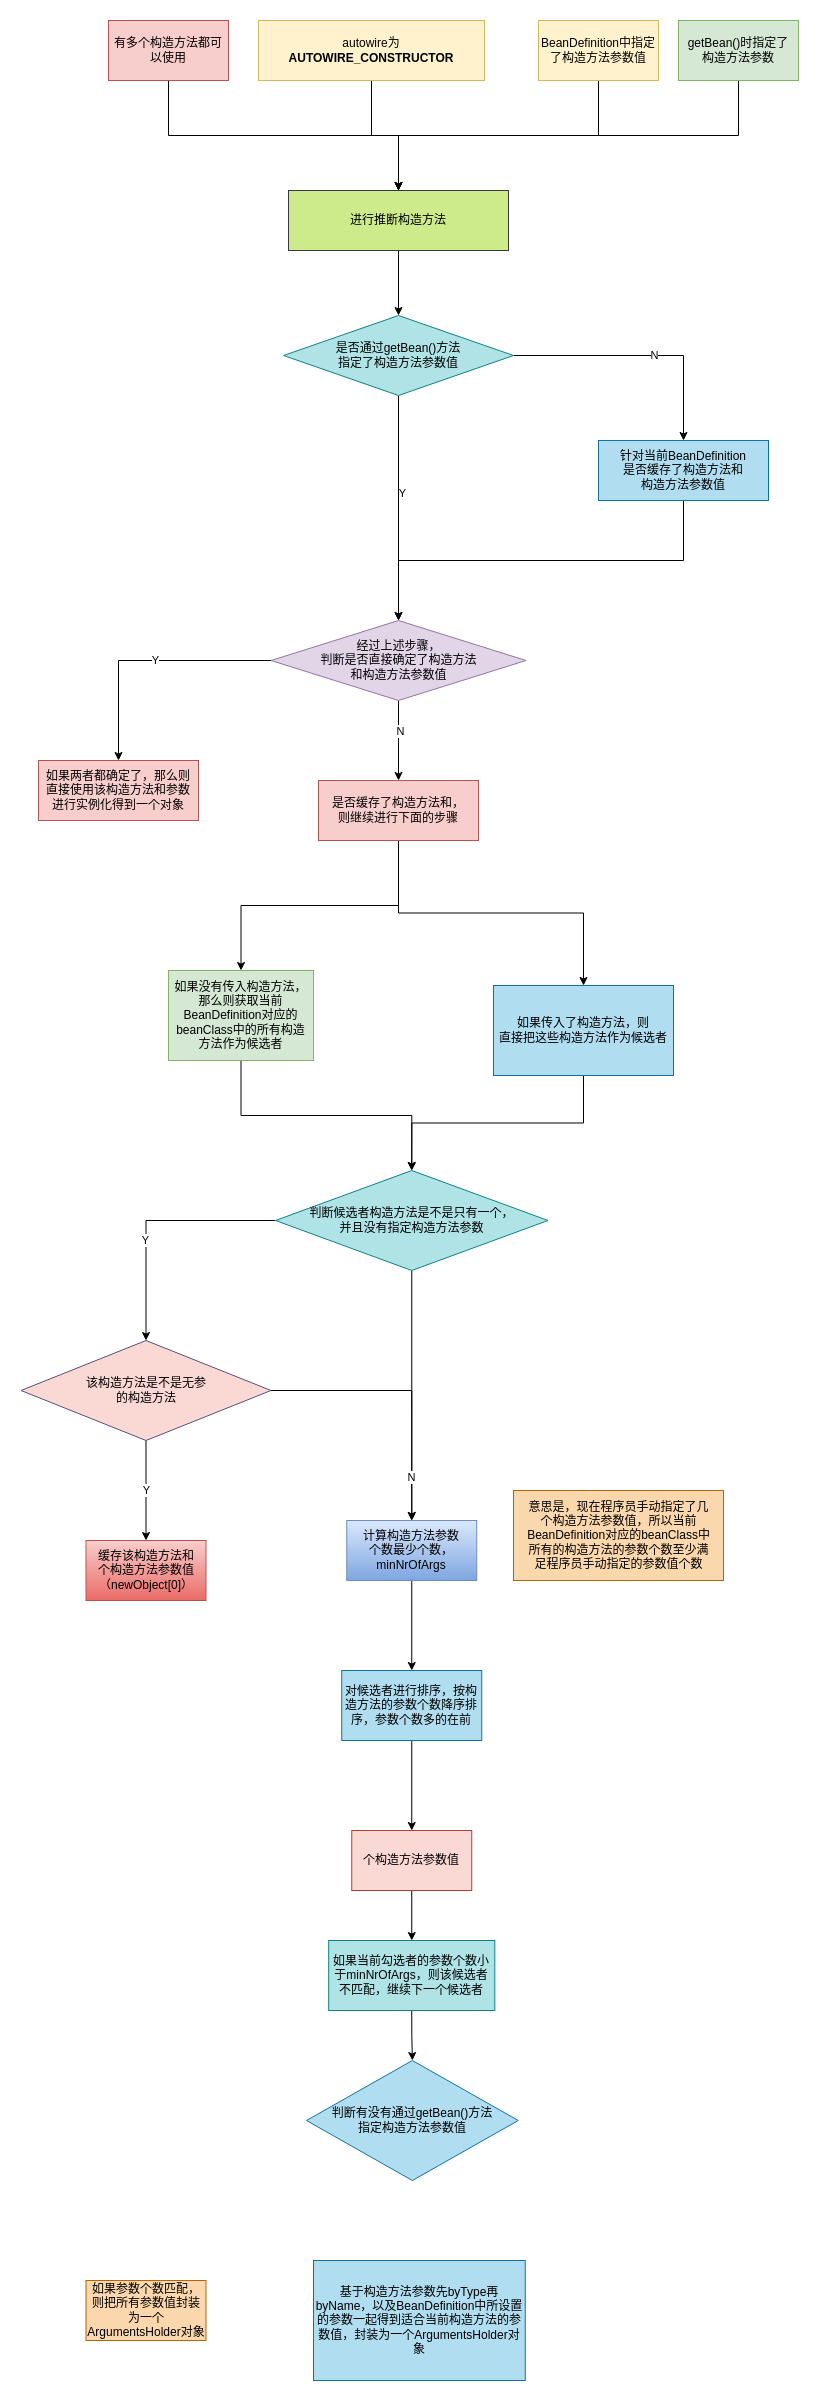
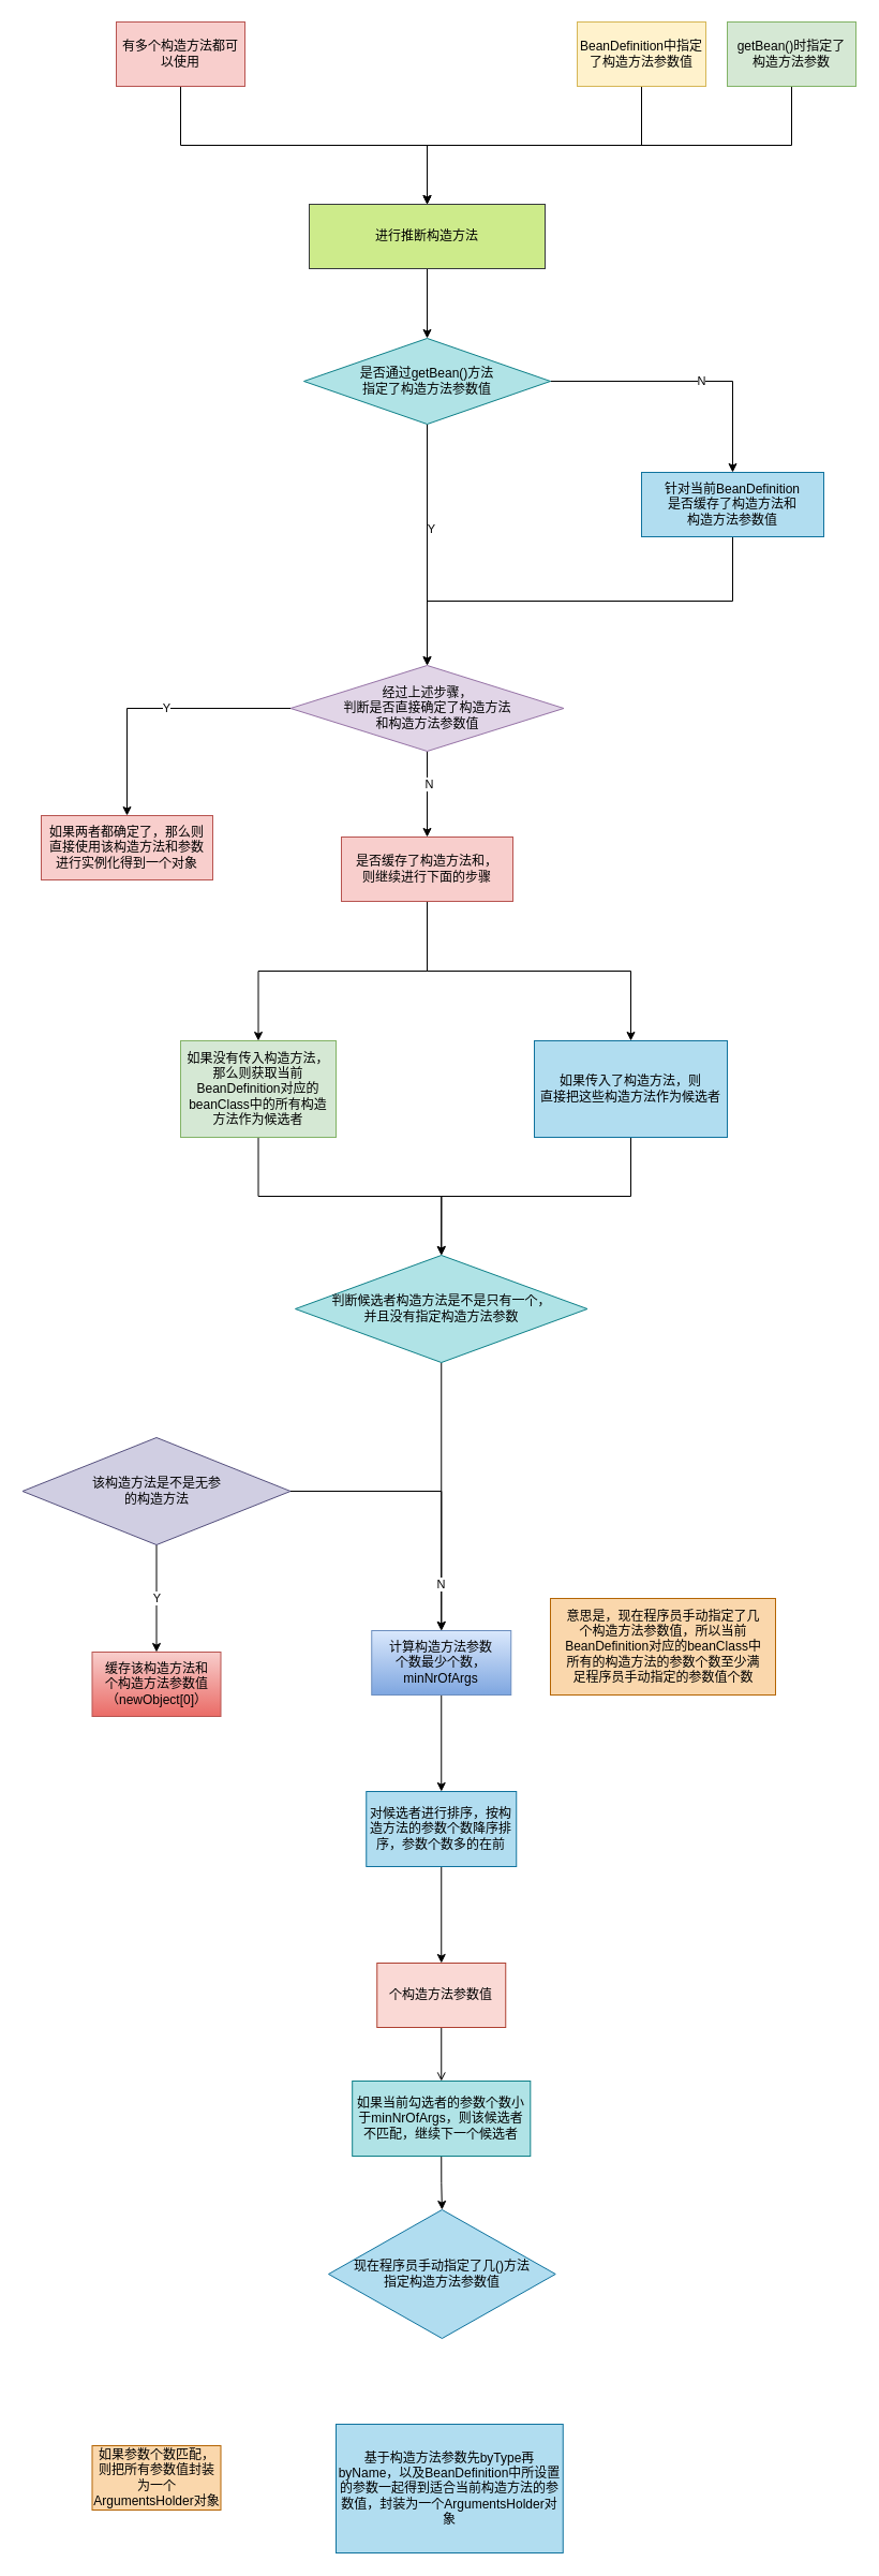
- <mxCell id="5" value="autowire为&lt;br&gt;&lt;b&gt;AUTOWIRE_CONSTRUCTOR&lt;/b&gt;" style="whiteSpace=wrap;html=1;fillColor=#fff2cc;strokeColor=#d6b656;" vertex="1" parent="1"><mxGeometry x="258" y="20" width="226" height="60" as="geometry" /></mxCell>
- <mxCell id="4" style="edgeStyle=orthogonalEdgeStyle;rounded=0;orthogonalLoop=1;jettySize=auto;html=1;exitX=0.5;exitY=1;exitDx=0;exitDy=0;entryX=0.5;entryY=0;entryDx=0;entryDy=0;" edge="1" parent="1" source="5" target="11"><mxGeometry relative="1" as="geometry"><mxPoint x="468" y="180" as="targetPoint" /></mxGeometry></mxCell>
- <mxCell id="31" value="如果传入了构造方法，则&lt;br&gt;直接把这些构造方法作为候选者&lt;br&gt;" style="whiteSpace=wrap;html=1;fillColor=#b1ddf0;strokeColor=#10739e;" vertex="1" parent="1"><mxGeometry x="493" y="985" width="180" height="90" as="geometry" /></mxCell>
+ <mxCell id="31" value="如果传入了构造方法，则&lt;br&gt;直接把这些构造方法作为候选者&lt;br&gt;" style="whiteSpace=wrap;html=1;fillColor=#b1ddf0;strokeColor=#10739e;" vertex="1" parent="1"><mxGeometry x="498" y="970" width="180" height="90" as="geometry" /></mxCell>
- <mxCell id="32" style="edgeStyle=orthogonalEdgeStyle;rounded=0;orthogonalLoop=1;jettySize=auto;html=1;exitX=0;exitY=0.5;exitDx=0;exitDy=0;entryX=0.5;entryY=0;entryDx=0;entryDy=0;" edge="1" parent="1" source="35" target="39"><mxGeometry relative="1" as="geometry" /></mxCell>
- <mxCell id="33" value="Y" style="edgeLabel;html=1;align=center;verticalAlign=middle;resizable=0;points=[];" vertex="1" connectable="0" parent="32"><mxGeometry x="0.198" y="-1" relative="1" as="geometry"><mxPoint as="offset" /></mxGeometry></mxCell>
- <mxCell id="39" value="该构造方法是不是无参&lt;br&gt;的构造方法" style="rhombus;whiteSpace=wrap;html=1;fillColor=#fad9d5;strokeColor=#56517e;" vertex="1" parent="1"><mxGeometry x="20.5" y="1340" width="250" height="100" as="geometry" /></mxCell>
+ <mxCell id="39" value="该构造方法是不是无参&lt;br&gt;的构造方法" style="rhombus;whiteSpace=wrap;html=1;fillColor=#d0cee2;strokeColor=#56517e;" vertex="1" parent="1"><mxGeometry x="20.5" y="1340" width="250" height="100" as="geometry" /></mxCell>
- <mxCell id="46" style="edgeStyle=orthogonalEdgeStyle;rounded=0;orthogonalLoop=1;jettySize=auto;html=1;exitX=0.5;exitY=1;exitDx=0;exitDy=0;entryX=0.5;entryY=0;entryDx=0;entryDy=0;" edge="1" parent="1" source="47" target="50"><mxGeometry relative="1" as="geometry" /></mxCell>
+ <mxCell id="46" style="edgeStyle=orthogonalEdgeStyle;rounded=0;orthogonalLoop=1;jettySize=auto;html=1;exitX=0.5;exitY=1;exitDx=0;exitDy=0;entryX=0.5;entryY=0;entryDx=0;entryDy=0;endArrow=open;" edge="1" parent="1" source="47" target="50"><mxGeometry relative="1" as="geometry" /></mxCell>
- <mxCell id="48" value="判断有没有通过getBean()方法&lt;br&gt;指定构造方法参数值" style="rhombus;whiteSpace=wrap;html=1;fillColor=#b1ddf0;strokeColor=#10739e;" vertex="1" parent="1"><mxGeometry x="306" y="2060" width="211.75" height="120" as="geometry" /></mxCell>
+ <mxCell id="48" value="现在程序员手动指定了几()方法&lt;br&gt;指定构造方法参数值" style="rhombus;whiteSpace=wrap;html=1;fillColor=#b1ddf0;strokeColor=#10739e;" vertex="1" parent="1"><mxGeometry x="306" y="2060" width="211.75" height="120" as="geometry" /></mxCell>
